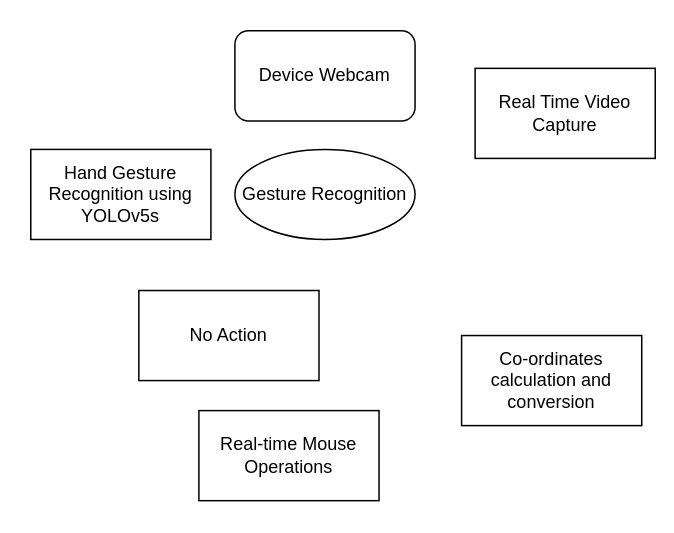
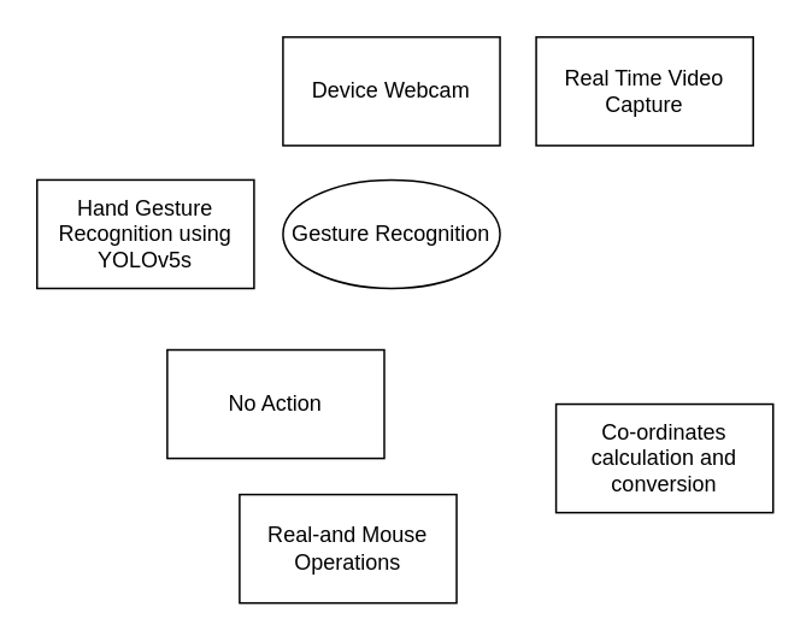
- <mxCell id="2" value="Device Webcam" style="whiteSpace=wrap;html=1;rounded=1;" vertex="1" parent="1"><mxGeometry x="156" y="20" width="120" height="60" as="geometry" /></mxCell>
+ <mxCell id="2" value="Device Webcam" style="rounded=0;whiteSpace=wrap;html=1;" vertex="1" parent="1"><mxGeometry x="156" y="20" width="120" height="60" as="geometry" /></mxCell>
- <mxCell id="3" value="Real Time Video Capture" style="rounded=0;whiteSpace=wrap;html=1;" vertex="1" parent="1"><mxGeometry x="316" y="45" width="120" height="60" as="geometry" /></mxCell>
+ <mxCell id="3" value="Real Time Video Capture" style="rounded=0;whiteSpace=wrap;html=1;" vertex="1" parent="1"><mxGeometry x="296" y="20" width="120" height="60" as="geometry" /></mxCell>
- <mxCell id="8" value="Real-time Mouse Operations" style="rounded=0;whiteSpace=wrap;html=1;" vertex="1" parent="1"><mxGeometry x="132" y="273" width="120" height="60" as="geometry" /></mxCell>
+ <mxCell id="8" value="Real-and Mouse Operations" style="rounded=0;whiteSpace=wrap;html=1;" vertex="1" parent="1"><mxGeometry x="132" y="273" width="120" height="60" as="geometry" /></mxCell>
